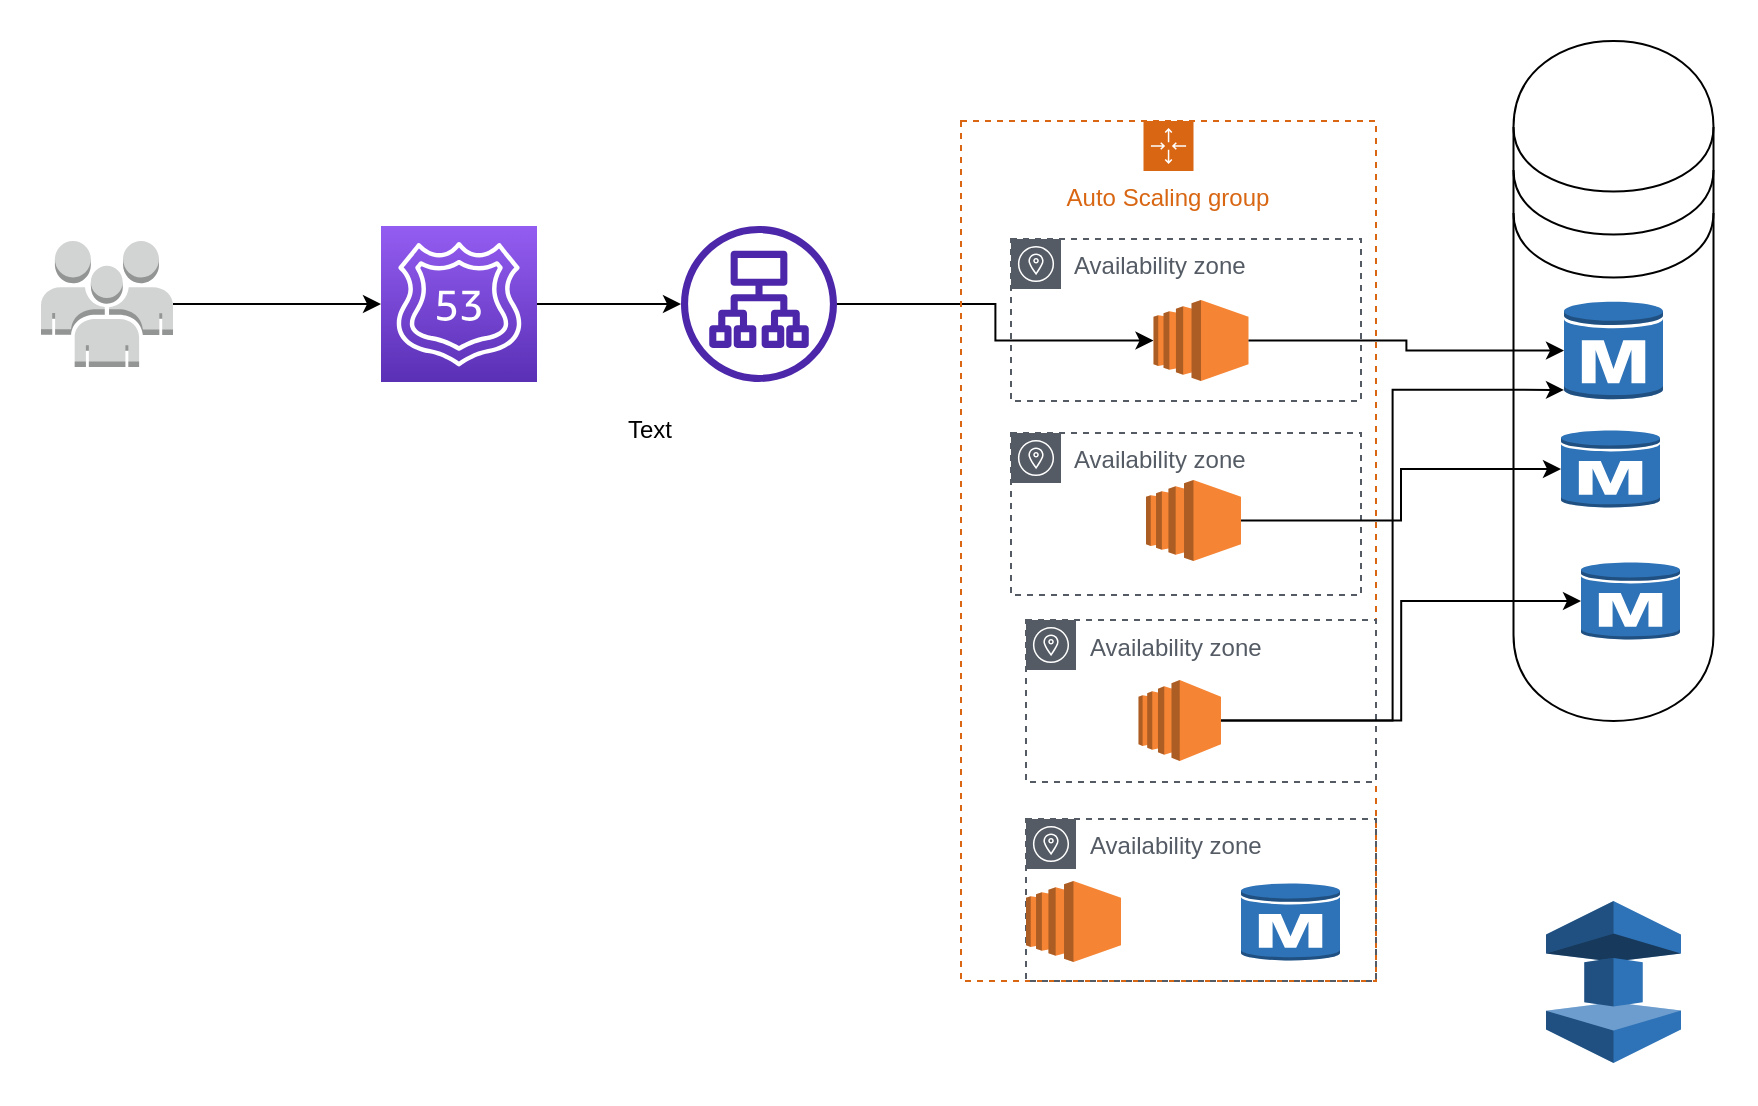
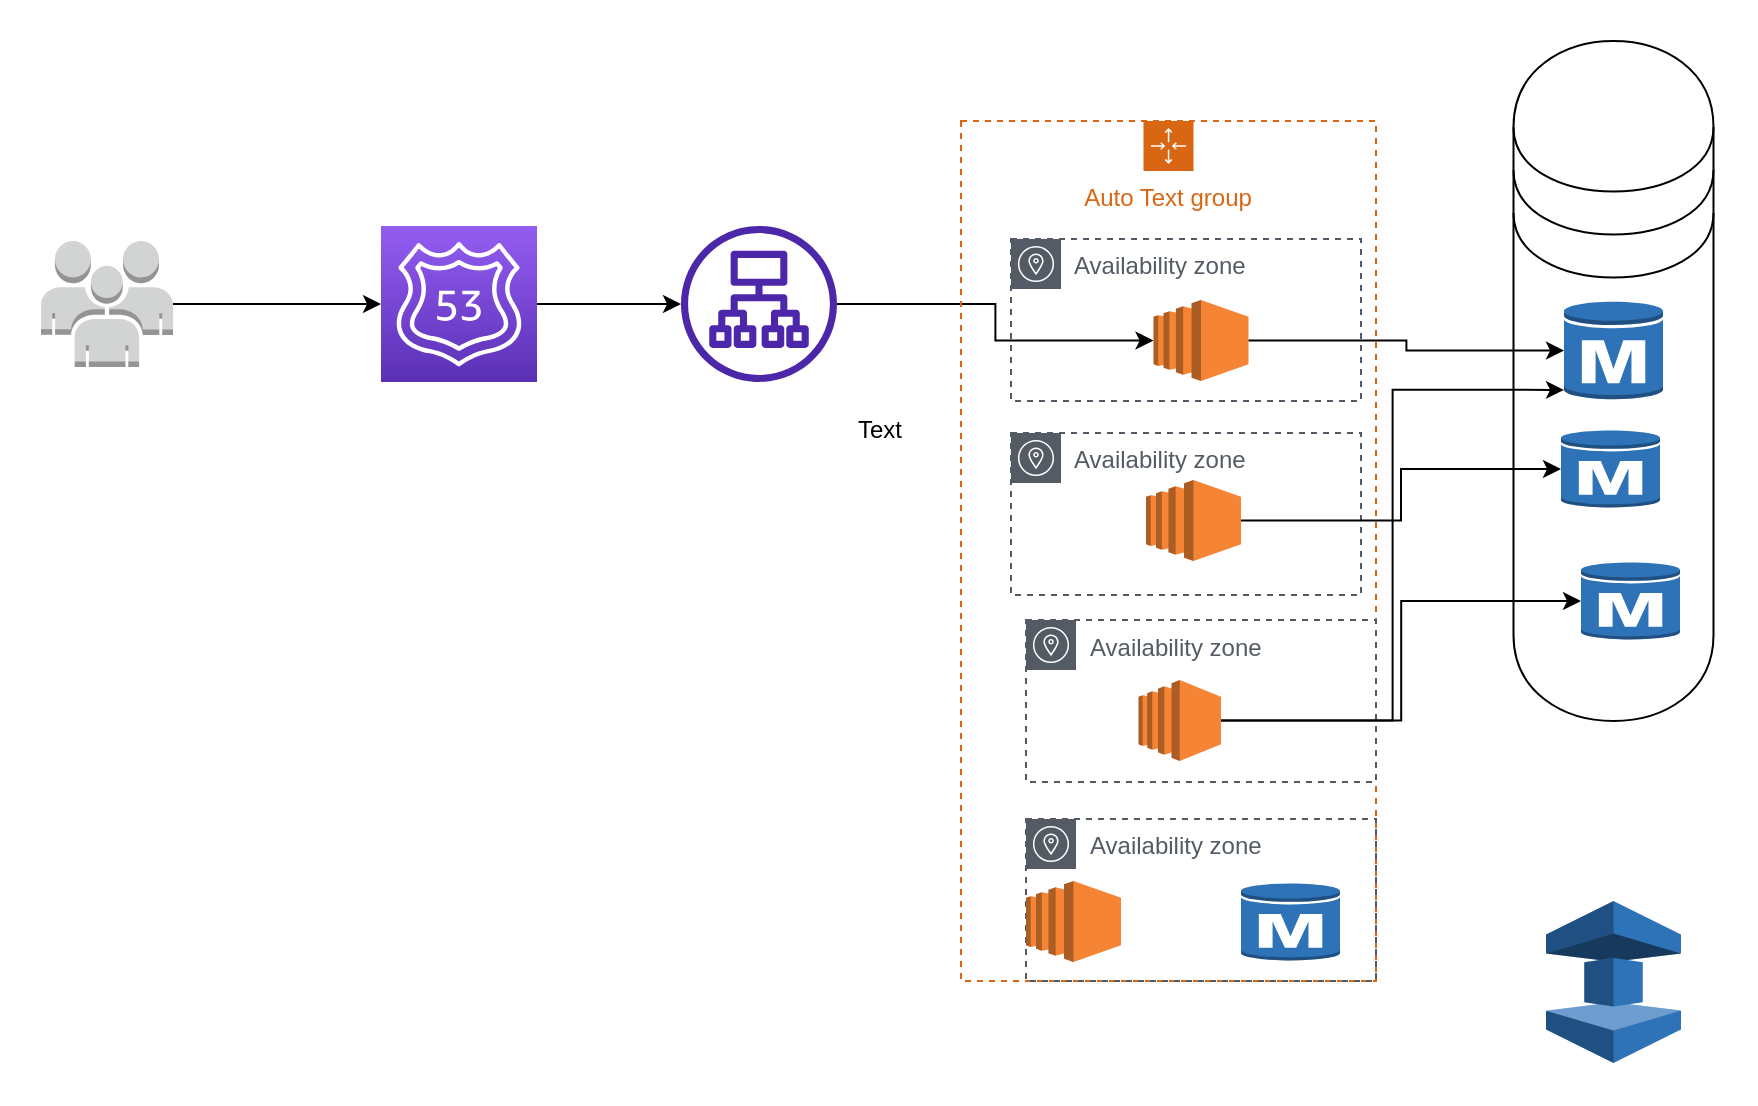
- <mxCell id="8" value="Auto Scaling group" style="points=[[0,0],[0.25,0],[0.5,0],[0.75,0],[1,0],[1,0.25],[1,0.5],[1,0.75],[1,1],[0.75,1],[0.5,1],[0.25,1],[0,1],[0,0.75],[0,0.5],[0,0.25]];outlineConnect=0;gradientColor=none;html=1;whiteSpace=wrap;fontSize=12;fontStyle=0;container=1;pointerEvents=0;collapsible=0;recursiveResize=0;shape=mxgraph.aws4.groupCenter;grIcon=mxgraph.aws4.group_auto_scaling_group;grStroke=1;strokeColor=#D86613;fillColor=none;verticalAlign=top;align=center;fontColor=#D86613;dashed=1;spacingTop=25;" vertex="1" parent="1"><mxGeometry x="480" y="60" width="207.5" height="430" as="geometry" /></mxCell>
+ <mxCell id="8" value="Auto Text group" style="points=[[0,0],[0.25,0],[0.5,0],[0.75,0],[1,0],[1,0.25],[1,0.5],[1,0.75],[1,1],[0.75,1],[0.5,1],[0.25,1],[0,1],[0,0.75],[0,0.5],[0,0.25]];outlineConnect=0;gradientColor=none;html=1;whiteSpace=wrap;fontSize=12;fontStyle=0;container=1;pointerEvents=0;collapsible=0;recursiveResize=0;shape=mxgraph.aws4.groupCenter;grIcon=mxgraph.aws4.group_auto_scaling_group;grStroke=1;strokeColor=#D86613;fillColor=none;verticalAlign=top;align=center;fontColor=#D86613;dashed=1;spacingTop=25;" vertex="1" parent="1"><mxGeometry x="480" y="60" width="207.5" height="430" as="geometry" /></mxCell>
- <mxCell id="19" value="Text" style="text;html=1;strokeColor=none;fillColor=none;align=center;verticalAlign=middle;whiteSpace=wrap;rounded=0;" vertex="1" parent="1"><mxGeometry x="295" y="200" width="60" height="30" as="geometry" /></mxCell>
+ <mxCell id="19" value="Text" style="text;html=1;strokeColor=none;fillColor=none;align=center;verticalAlign=middle;whiteSpace=wrap;rounded=0;" vertex="1" parent="1"><mxGeometry x="410" y="200" width="60" height="30" as="geometry" /></mxCell>
